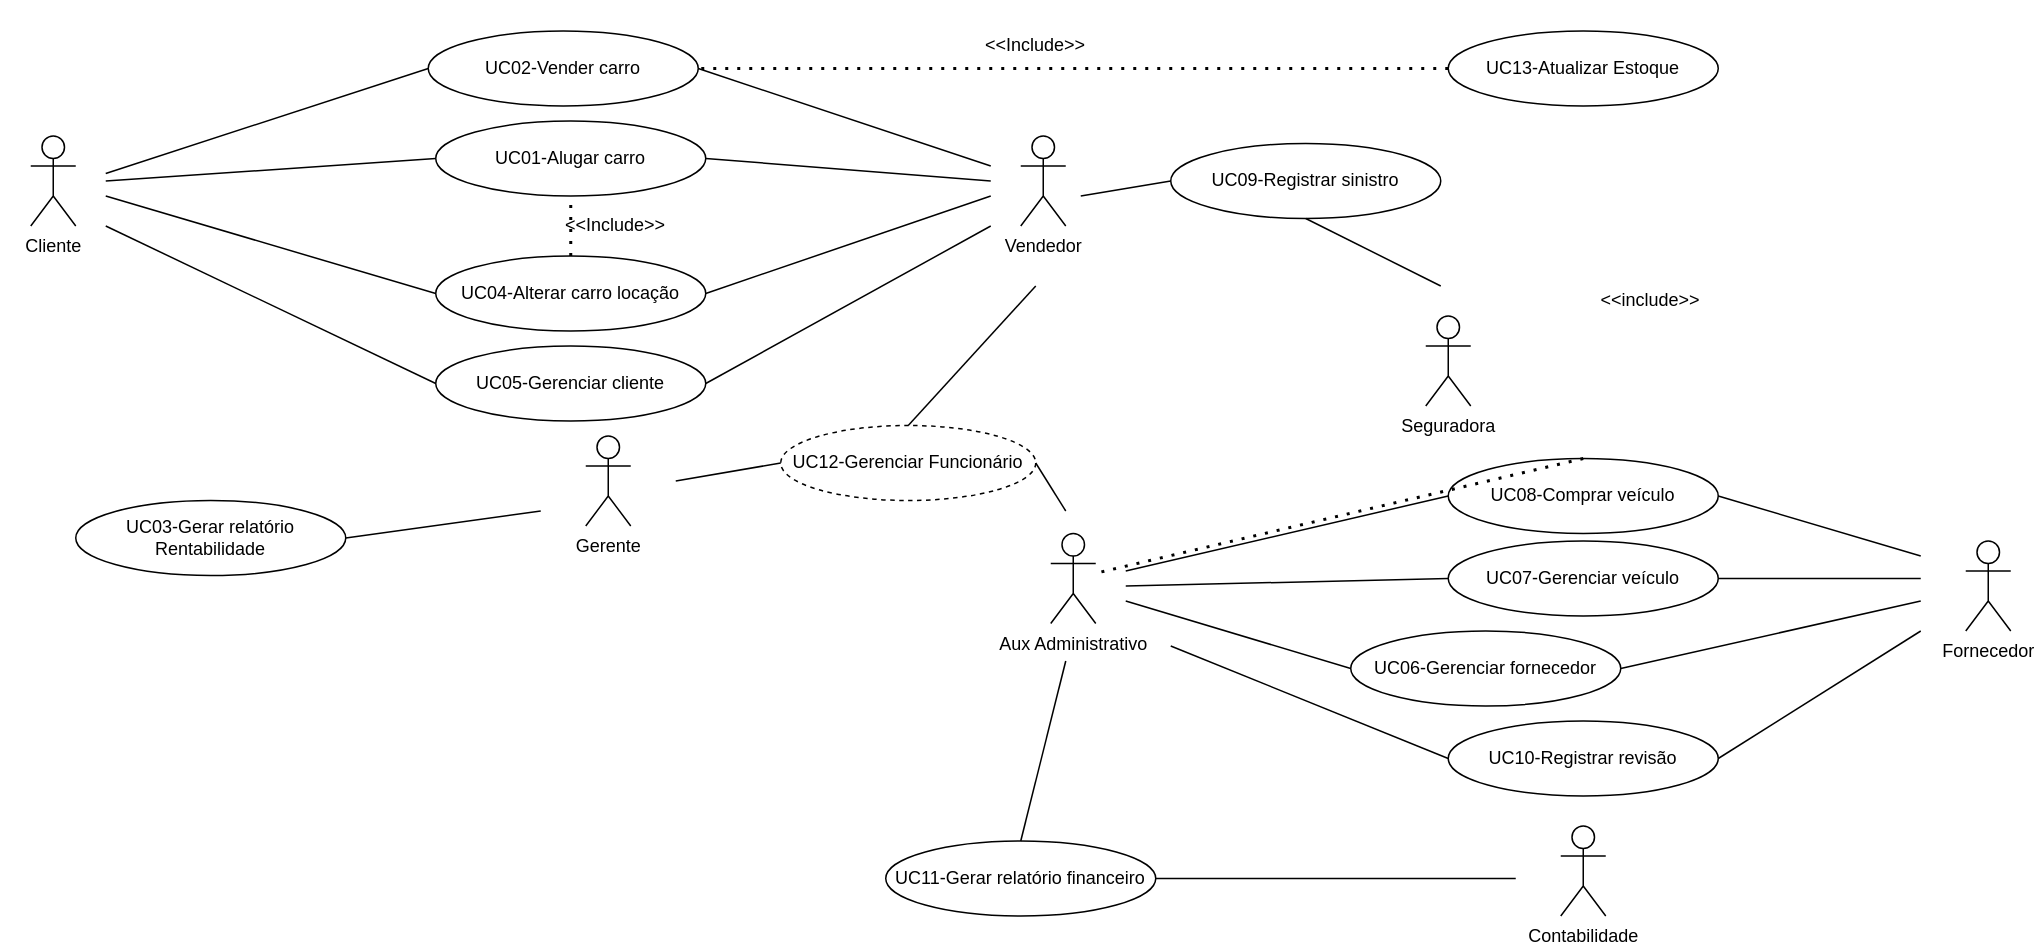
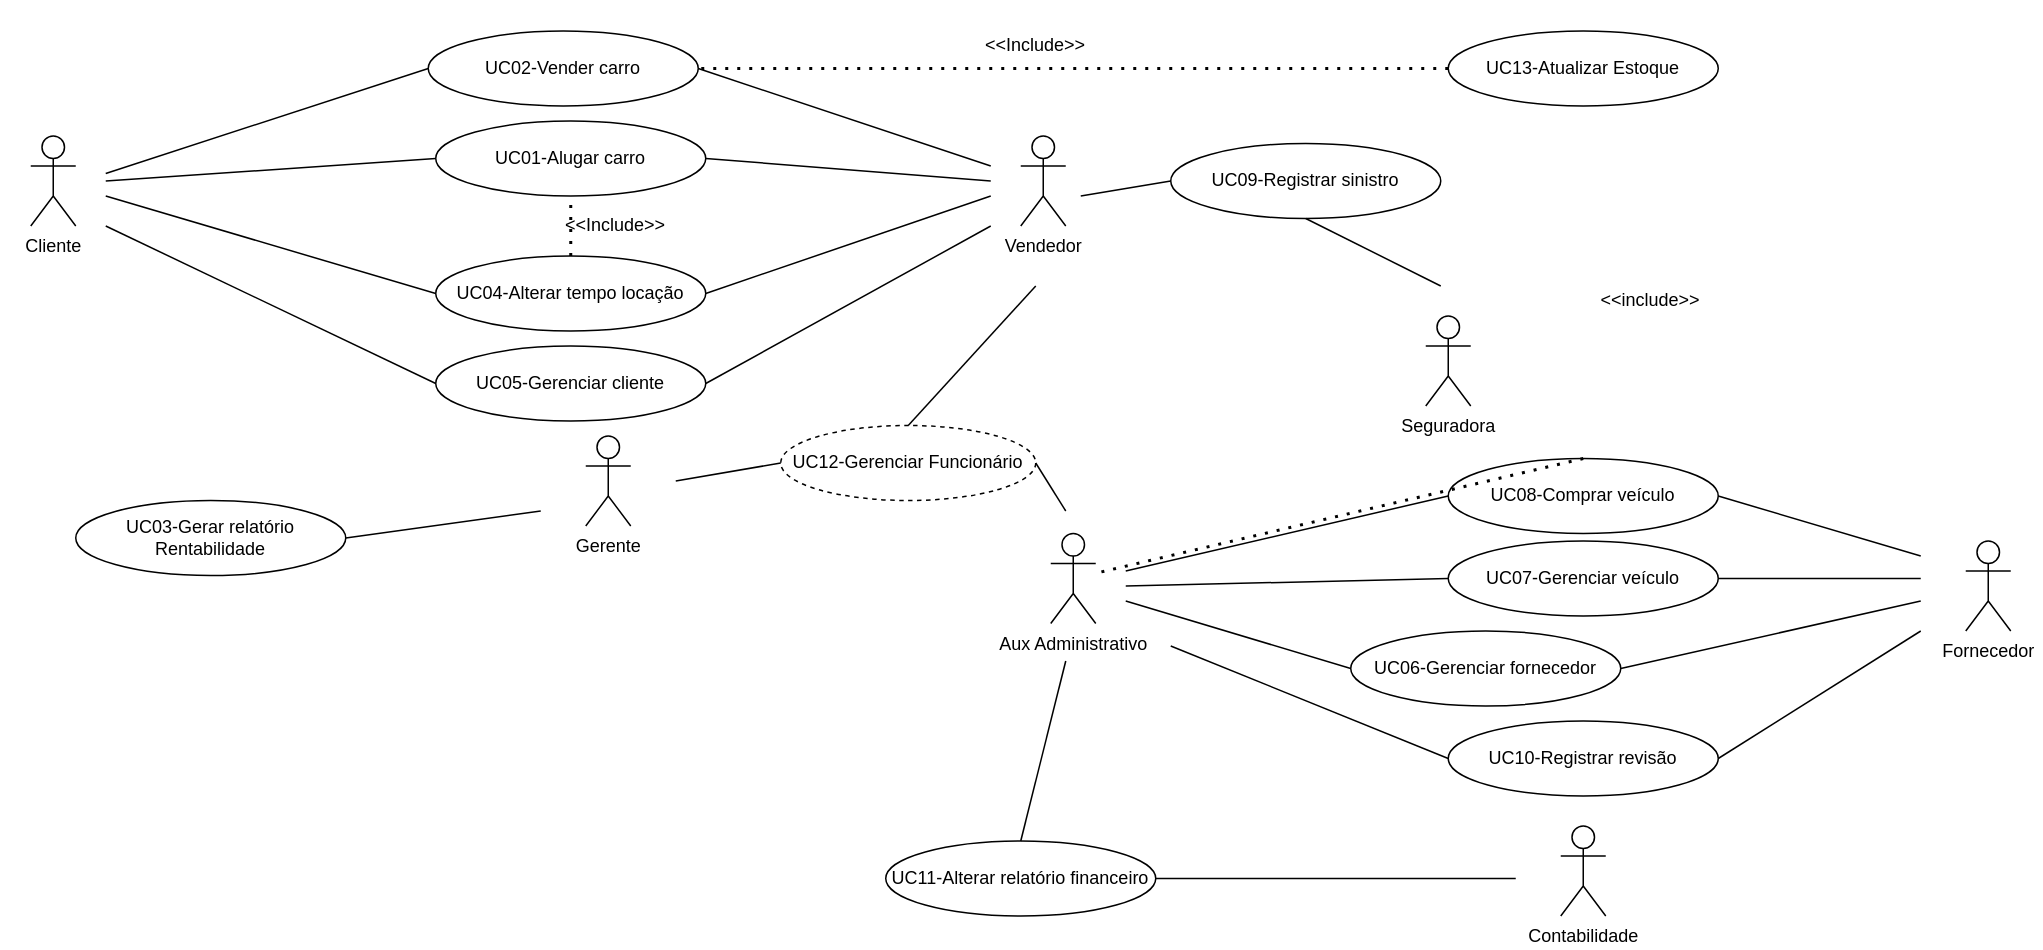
- <mxCell id="11" value="&lt;span style=&quot;font-family: &amp;#34;arial&amp;#34; ; text-align: left ; background-color: rgb(255 , 255 , 255)&quot;&gt;&lt;font style=&quot;font-size: 12px&quot;&gt;UC04-Alterar carro locação&lt;/font&gt;&lt;/span&gt;" style="ellipse;whiteSpace=wrap;html=1;" parent="1" vertex="1"><mxGeometry x="290" y="170" width="180" height="50" as="geometry" /></mxCell>
+ <mxCell id="11" value="&lt;span style=&quot;font-family: &amp;#34;arial&amp;#34; ; text-align: left ; background-color: rgb(255 , 255 , 255)&quot;&gt;&lt;font style=&quot;font-size: 12px&quot;&gt;UC04-Alterar tempo locação&lt;/font&gt;&lt;/span&gt;" style="ellipse;whiteSpace=wrap;html=1;" parent="1" vertex="1"><mxGeometry x="290" y="170" width="180" height="50" as="geometry" /></mxCell>
- <mxCell id="14" value="&lt;span style=&quot;font-family: &amp;#34;arial&amp;#34; ; font-style: normal&quot;&gt;UC11-Gerar relatório financeiro&lt;/span&gt;" style="ellipse;whiteSpace=wrap;html=1;" parent="1" vertex="1"><mxGeometry x="590" y="560" width="180" height="50" as="geometry" /></mxCell>
+ <mxCell id="14" value="&lt;span style=&quot;font-family: &amp;#34;arial&amp;#34; ; font-style: normal&quot;&gt;UC11-Alterar relatório financeiro&lt;/span&gt;" style="ellipse;whiteSpace=wrap;html=1;" parent="1" vertex="1"><mxGeometry x="590" y="560" width="180" height="50" as="geometry" /></mxCell>
